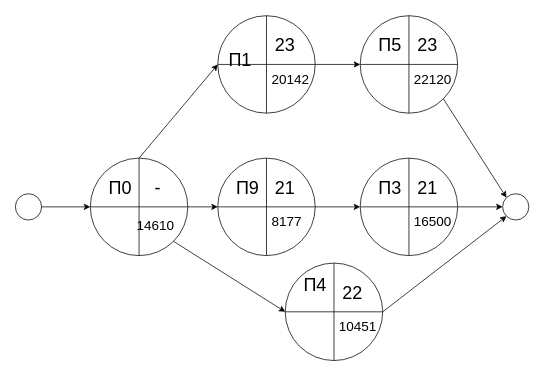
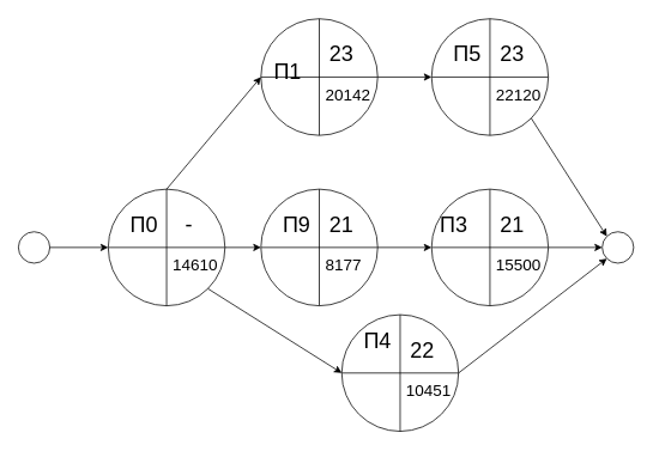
- <mxCell id="16" value="&lt;span style=&quot;font-size: 24px;&quot;&gt;П3&lt;/span&gt;" style="text;html=1;strokeColor=none;fillColor=none;align=center;verticalAlign=middle;whiteSpace=wrap;rounded=0;" vertex="1" parent="1"><mxGeometry x="500" y="230" width="40" height="40" as="geometry" /></mxCell>
+ <mxCell id="16" value="&lt;span style=&quot;font-size: 24px;&quot;&gt;П3&lt;/span&gt;" style="text;html=1;strokeColor=none;fillColor=none;align=center;verticalAlign=middle;whiteSpace=wrap;rounded=0;" vertex="1" parent="1"><mxGeometry x="485" y="230" width="40" height="40" as="geometry" /></mxCell>
- <mxCell id="17" value="&lt;font style=&quot;font-size: 18px;&quot;&gt;16500&lt;/font&gt;" style="text;html=1;strokeColor=none;fillColor=none;align=left;verticalAlign=middle;whiteSpace=wrap;rounded=0;" vertex="1" parent="1"><mxGeometry x="550" y="280" width="60" height="30" as="geometry" /></mxCell>
+ <mxCell id="17" value="&lt;font style=&quot;font-size: 18px;&quot;&gt;15500&lt;/font&gt;" style="text;html=1;strokeColor=none;fillColor=none;align=left;verticalAlign=middle;whiteSpace=wrap;rounded=0;" vertex="1" parent="1"><mxGeometry x="550" y="280" width="60" height="30" as="geometry" /></mxCell>
- <mxCell id="11" value="&lt;font style=&quot;font-size: 18px;&quot;&gt;14610&lt;/font&gt;" style="text;html=1;strokeColor=none;fillColor=none;align=left;verticalAlign=middle;whiteSpace=wrap;rounded=0;" vertex="1" parent="1"><mxGeometry x="180" y="285" width="60" height="30" as="geometry" /></mxCell>
+ <mxCell id="11" value="&lt;font style=&quot;font-size: 18px;&quot;&gt;14610&lt;/font&gt;" style="text;html=1;strokeColor=none;fillColor=none;align=left;verticalAlign=middle;whiteSpace=wrap;rounded=0;" vertex="1" parent="1"><mxGeometry x="190" y="280" width="60" height="30" as="geometry" /></mxCell>
